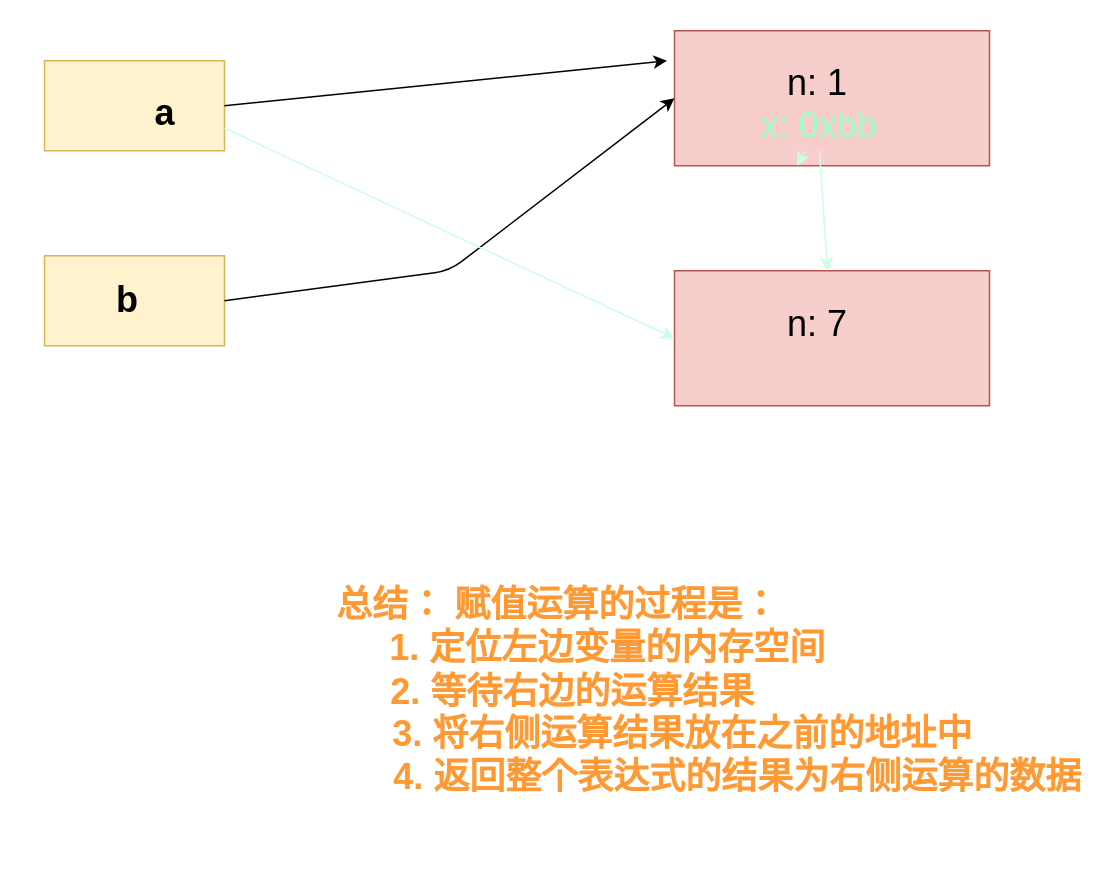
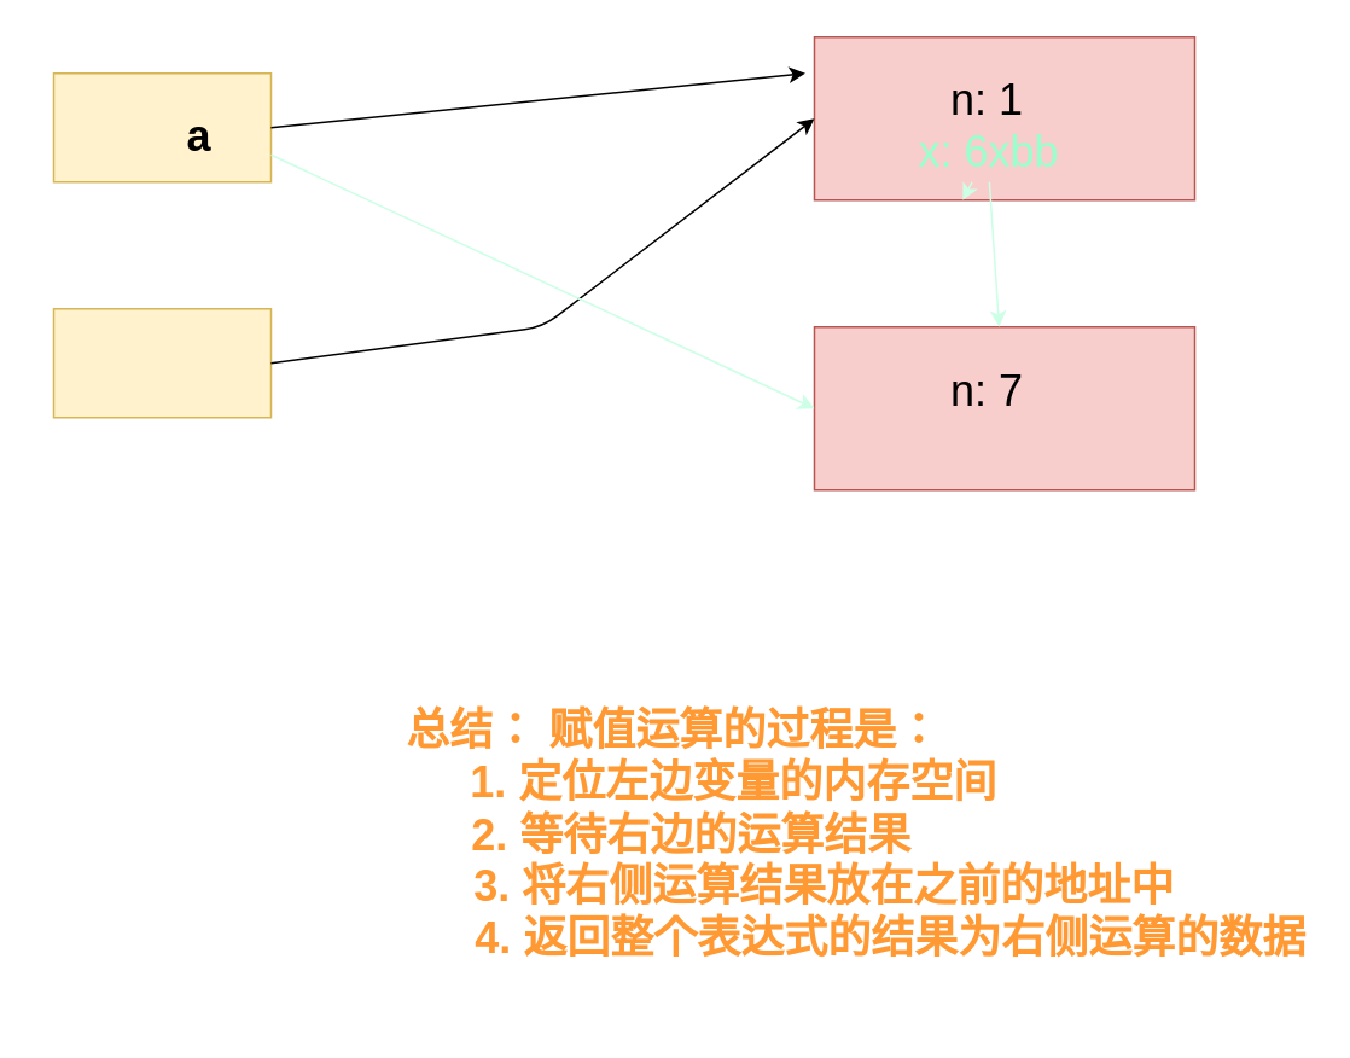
- <mxCell id="14" value="&lt;font color=&quot;#99ffcc&quot;&gt;x: 0xbb&lt;/font&gt;" style="text;html=1;resizable=0;autosize=1;align=center;verticalAlign=middle;points=[];fillColor=none;strokeColor=none;rounded=0;shadow=0;fontSize=24;fontColor=#000000;" vertex="1" parent="1"><mxGeometry x="501" y="67" width="87" height="33" as="geometry" /></mxCell>
+ <mxCell id="14" value="&lt;font color=&quot;#99ffcc&quot;&gt;x: 6xbb&lt;/font&gt;" style="text;html=1;resizable=0;autosize=1;align=center;verticalAlign=middle;points=[];fillColor=none;strokeColor=none;rounded=0;shadow=0;fontSize=24;fontColor=#000000;" vertex="1" parent="1"><mxGeometry x="501" y="67" width="87" height="33" as="geometry" /></mxCell>
- <mxCell id="7" value="&lt;font style=&quot;font-size: 24px&quot;&gt;b&lt;/font&gt;" style="text;html=1;resizable=0;autosize=1;align=center;verticalAlign=middle;points=[];fillColor=none;strokeColor=none;rounded=0;shadow=0;spacing=10;fontStyle=1;fontColor=#000000;" vertex="1" parent="1"><mxGeometry x="59" y="180" width="50" height="40" as="geometry" /></mxCell>
